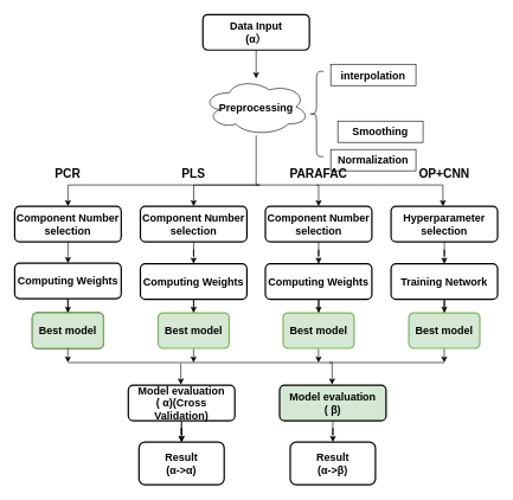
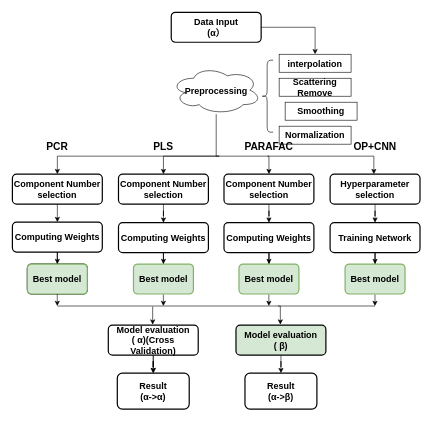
- <mxCell id="2" value="" style="edgeStyle=orthogonalEdgeStyle;rounded=0;orthogonalLoop=1;jettySize=auto;html=1;fontSize=15;fontStyle=1" parent="1" source="3" target="5" edge="1"><mxGeometry relative="1" as="geometry" /></mxCell>
+ <mxCell id="2" value="" style="edgeStyle=orthogonalEdgeStyle;rounded=0;orthogonalLoop=1;jettySize=auto;html=1;fontSize=15;fontStyle=1;" parent="1" source="3" target="7" edge="1"><mxGeometry relative="1" as="geometry" /></mxCell>
+ <mxCell id="8" value="Scattering Remove" style="rounded=0;whiteSpace=wrap;html=1;fontSize=15;fontStyle=1" parent="1" vertex="1"><mxGeometry x="465" y="130" width="120" height="30" as="geometry" /></mxCell>
